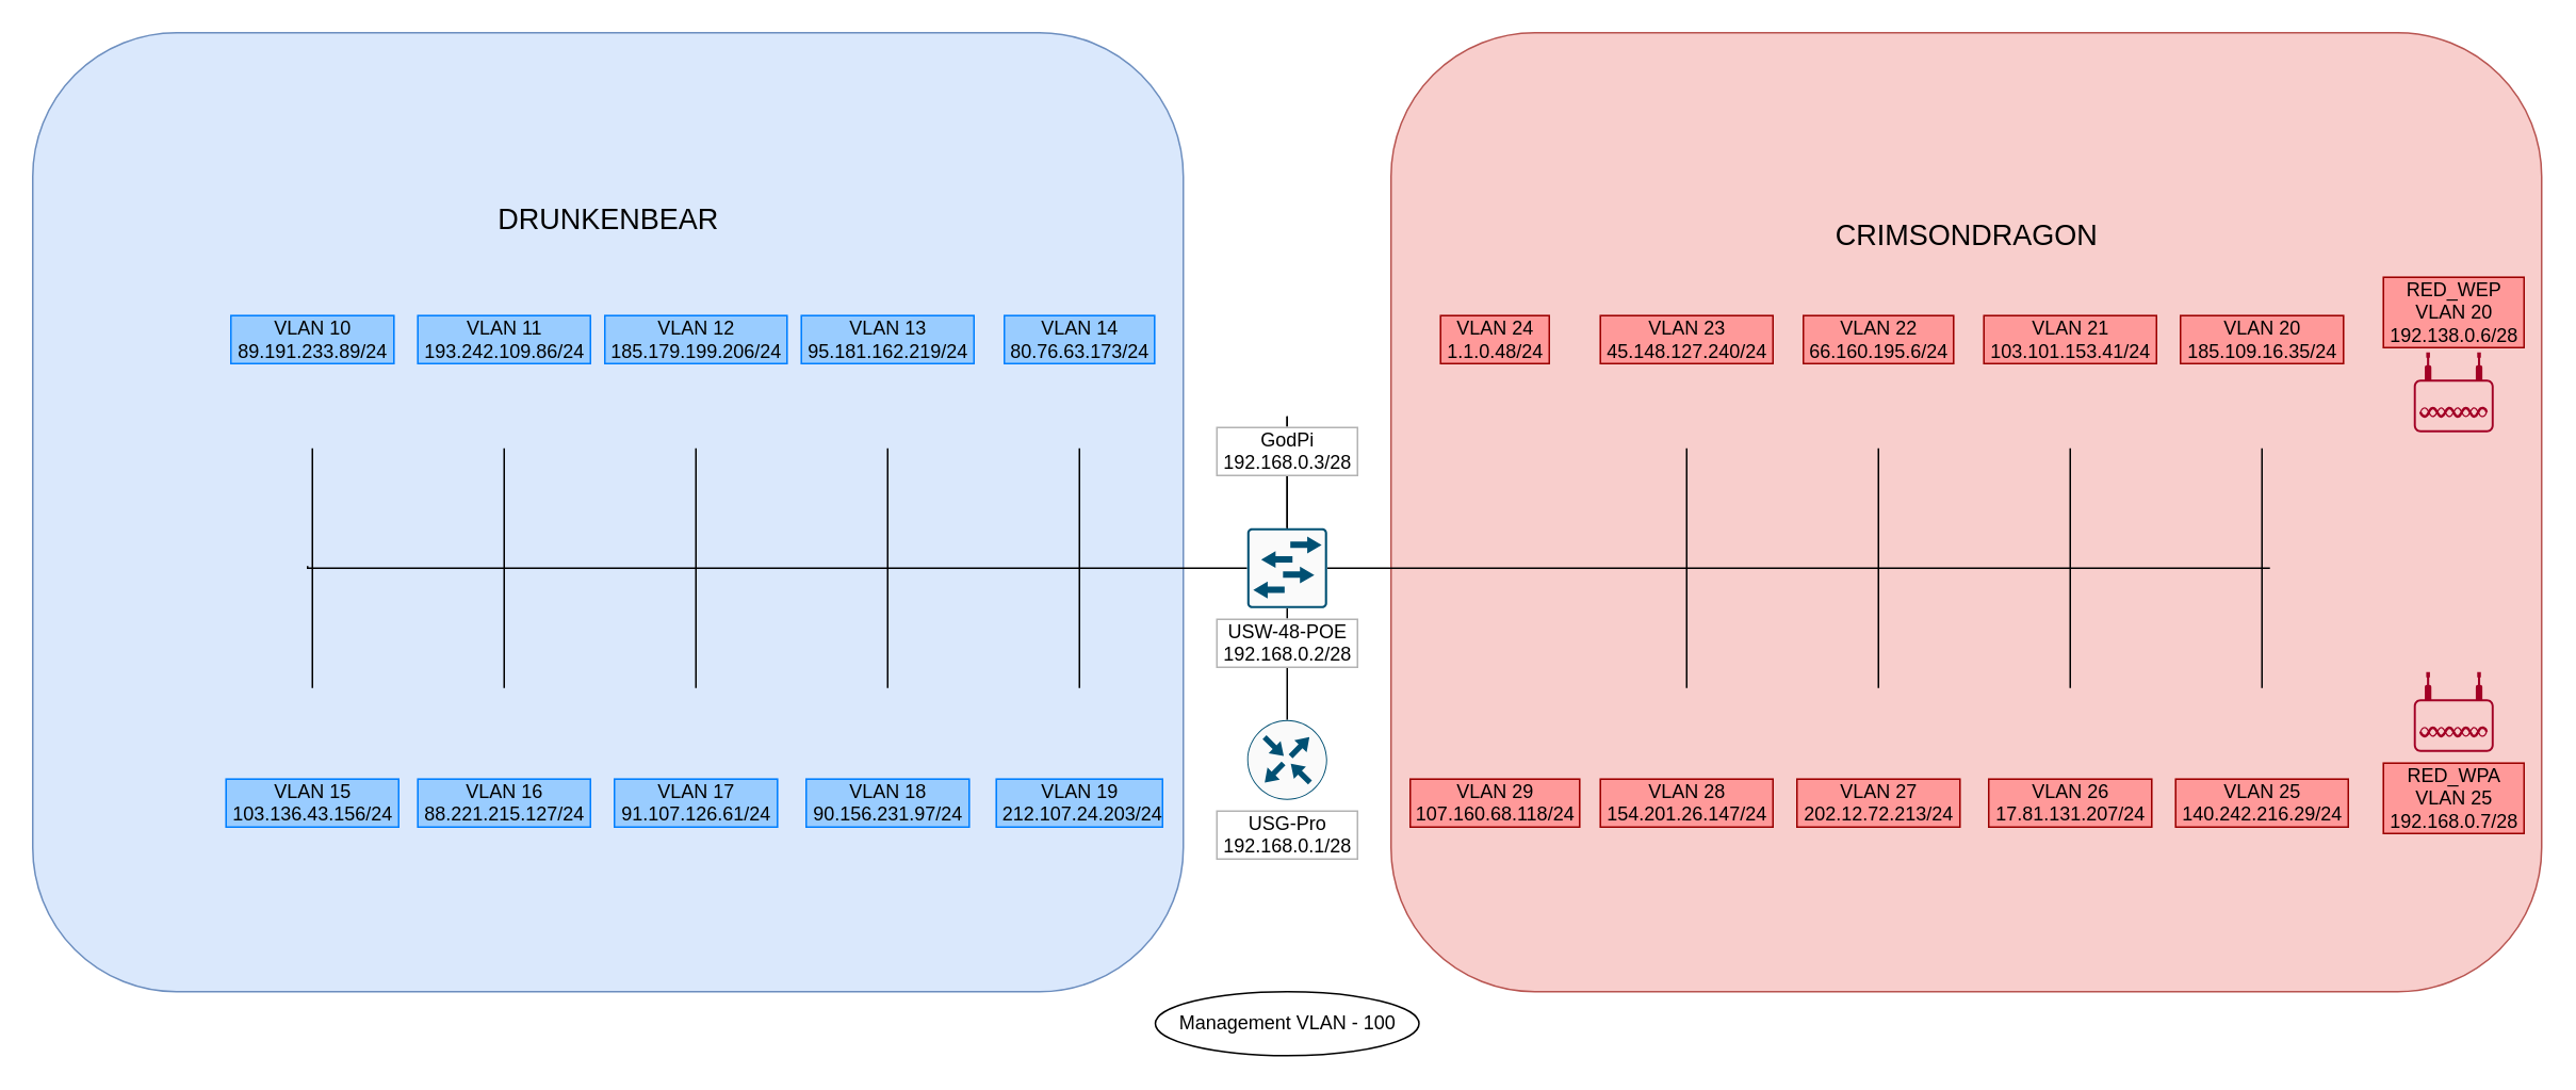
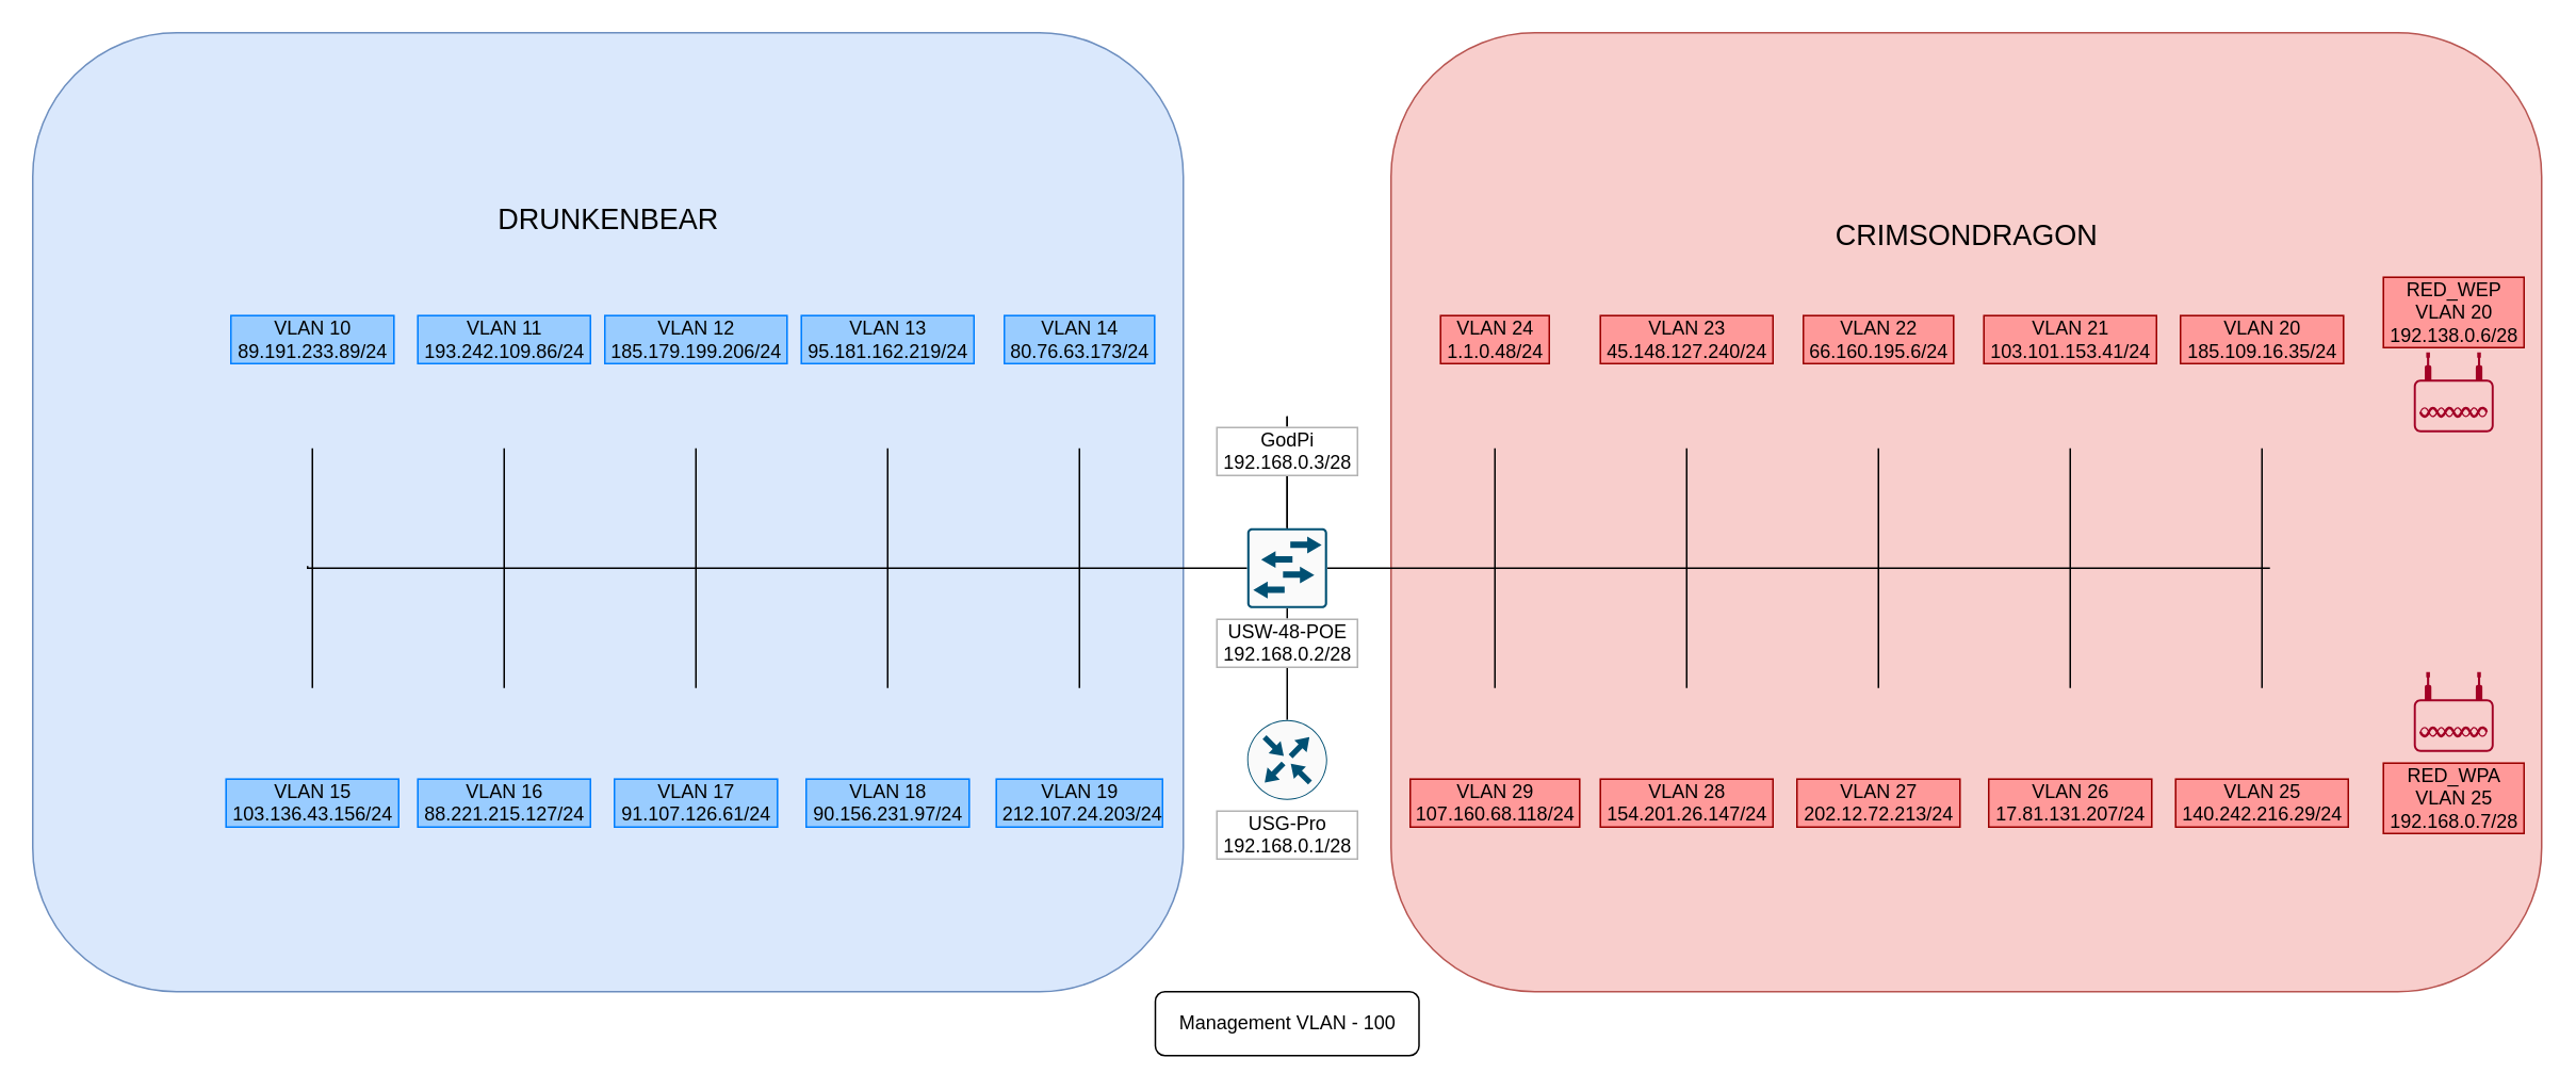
+ <mxCell id="38" style="edgeStyle=orthogonalEdgeStyle;rounded=0;orthogonalLoop=1;jettySize=auto;html=1;exitX=0.5;exitY=0;exitDx=0;exitDy=0;endArrow=none;endFill=0;" parent="1" source="39" target="29" edge="1"><mxGeometry relative="1" as="geometry" /></mxCell>
- <mxCell id="44" value="Management VLAN - 100" style="ellipse;whiteSpace=wrap;html=1;labelBackgroundColor=default;" parent="1" vertex="1"><mxGeometry x="722.5" y="620" width="165" height="40" as="geometry" /></mxCell>
+ <mxCell id="44" value="Management VLAN - 100" style="rounded=1;whiteSpace=wrap;html=1;labelBackgroundColor=default;" parent="1" vertex="1"><mxGeometry x="722.5" y="620" width="165" height="40" as="geometry" /></mxCell>
